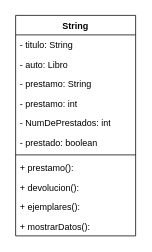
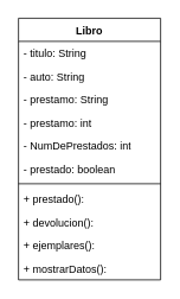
- <mxCell id="2" value="String" style="swimlane;fontStyle=1;align=center;verticalAlign=top;childLayout=stackLayout;horizontal=1;startSize=26;horizontalStack=0;resizeParent=1;resizeParentMax=0;resizeLast=0;collapsible=1;marginBottom=0;whiteSpace=wrap;html=1;" parent="1" vertex="1"><mxGeometry x="20" y="20" width="160" height="294" as="geometry" /></mxCell>
+ <mxCell id="2" value="Libro" style="swimlane;fontStyle=1;align=center;verticalAlign=top;childLayout=stackLayout;horizontal=1;startSize=26;horizontalStack=0;resizeParent=1;resizeParentMax=0;resizeLast=0;collapsible=1;marginBottom=0;whiteSpace=wrap;html=1;" parent="1" vertex="1"><mxGeometry x="20" y="20" width="160" height="294" as="geometry" /></mxCell>
- <mxCell id="4" value="- auto: Libro" style="text;strokeColor=none;fillColor=none;align=left;verticalAlign=top;spacingLeft=4;spacingRight=4;overflow=hidden;rotatable=0;points=[[0,0.5],[1,0.5]];portConstraint=eastwest;whiteSpace=wrap;html=1;" parent="2" vertex="1"><mxGeometry y="52" width="160" height="26" as="geometry" /></mxCell>
+ <mxCell id="4" value="- auto: String" style="text;strokeColor=none;fillColor=none;align=left;verticalAlign=top;spacingLeft=4;spacingRight=4;overflow=hidden;rotatable=0;points=[[0,0.5],[1,0.5]];portConstraint=eastwest;whiteSpace=wrap;html=1;" parent="2" vertex="1"><mxGeometry y="52" width="160" height="26" as="geometry" /></mxCell>
- <mxCell id="10" value="+ prestamo():" style="text;strokeColor=none;fillColor=none;align=left;verticalAlign=top;spacingLeft=4;spacingRight=4;overflow=hidden;rotatable=0;points=[[0,0.5],[1,0.5]];portConstraint=eastwest;whiteSpace=wrap;html=1;" parent="2" vertex="1"><mxGeometry y="190" width="160" height="26" as="geometry" /></mxCell>
+ <mxCell id="10" value="+ prestado():" style="text;strokeColor=none;fillColor=none;align=left;verticalAlign=top;spacingLeft=4;spacingRight=4;overflow=hidden;rotatable=0;points=[[0,0.5],[1,0.5]];portConstraint=eastwest;whiteSpace=wrap;html=1;" parent="2" vertex="1"><mxGeometry y="190" width="160" height="26" as="geometry" /></mxCell>
